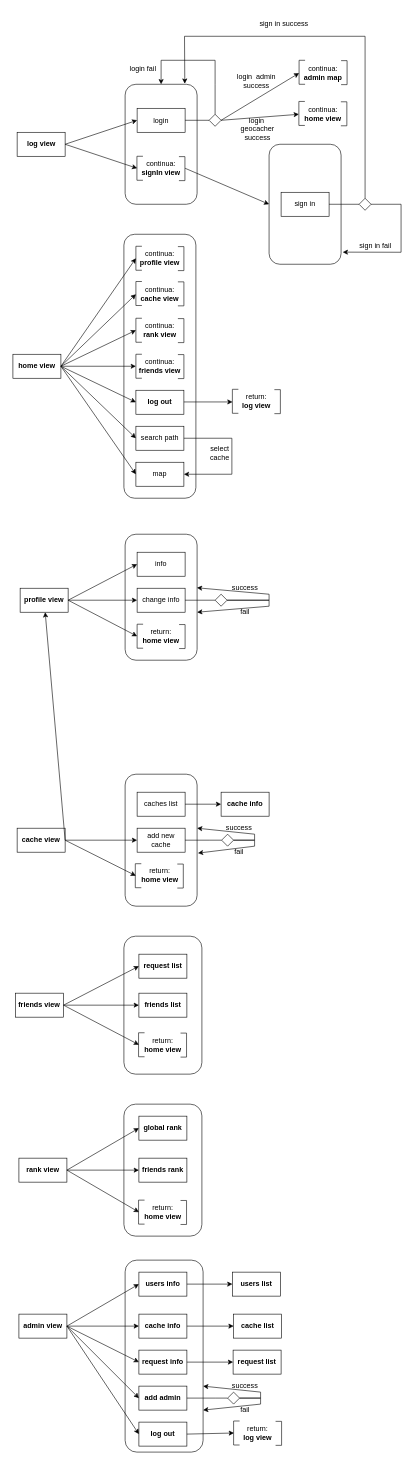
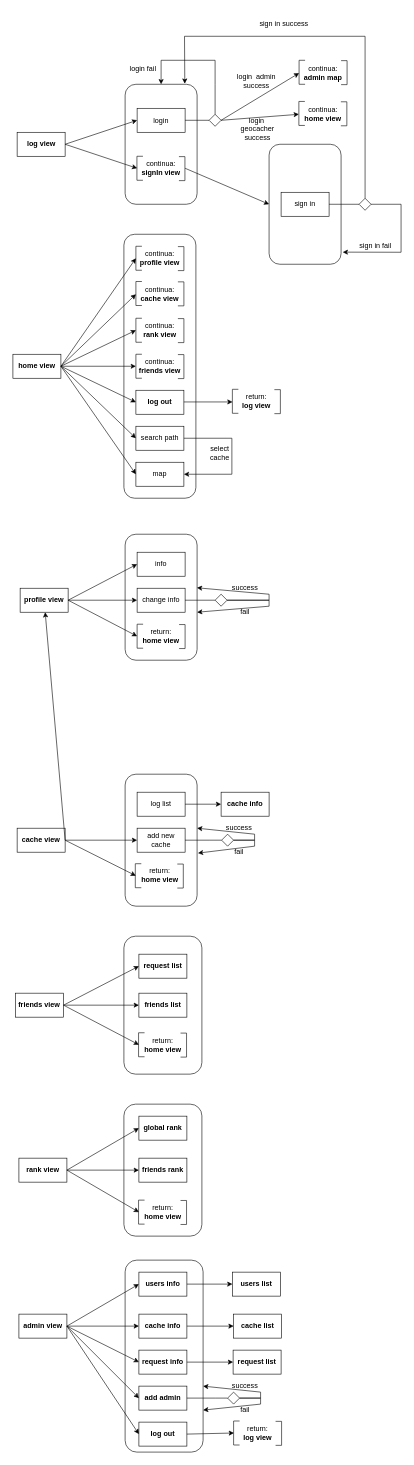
- <mxCell id="98" value="caches list" style="text;html=1;strokeColor=none;fillColor=none;align=center;verticalAlign=middle;whiteSpace=wrap;rounded=0;" parent="1" vertex="1"><mxGeometry x="228" y="1320" width="80" height="40" as="geometry" /></mxCell>
+ <mxCell id="98" value="log list" style="text;html=1;strokeColor=none;fillColor=none;align=center;verticalAlign=middle;whiteSpace=wrap;rounded=0;" parent="1" vertex="1"><mxGeometry x="228" y="1320" width="80" height="40" as="geometry" /></mxCell>
